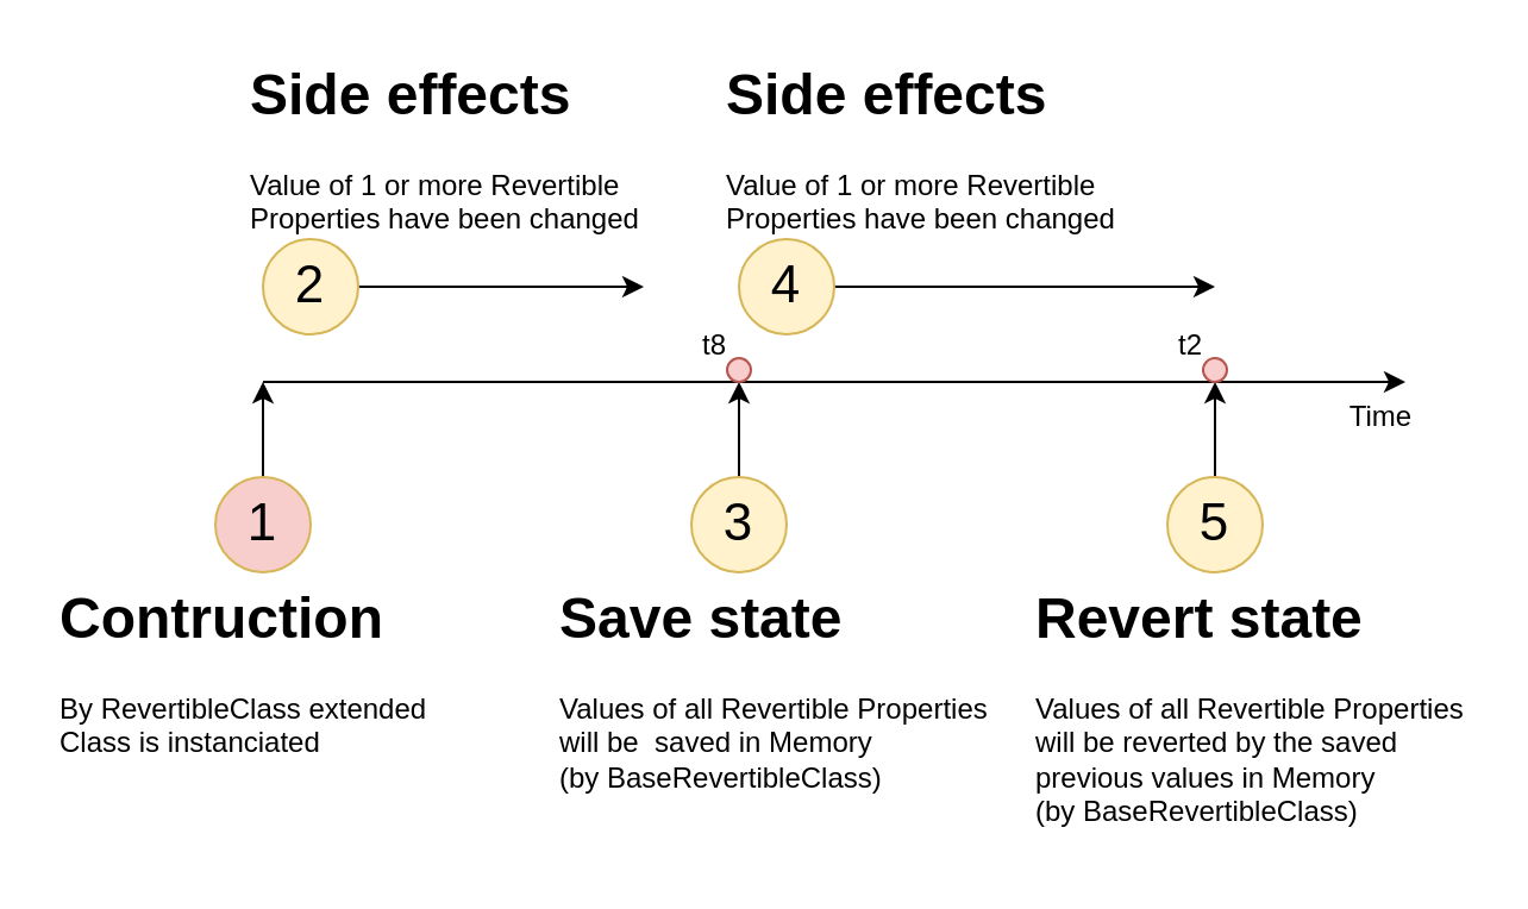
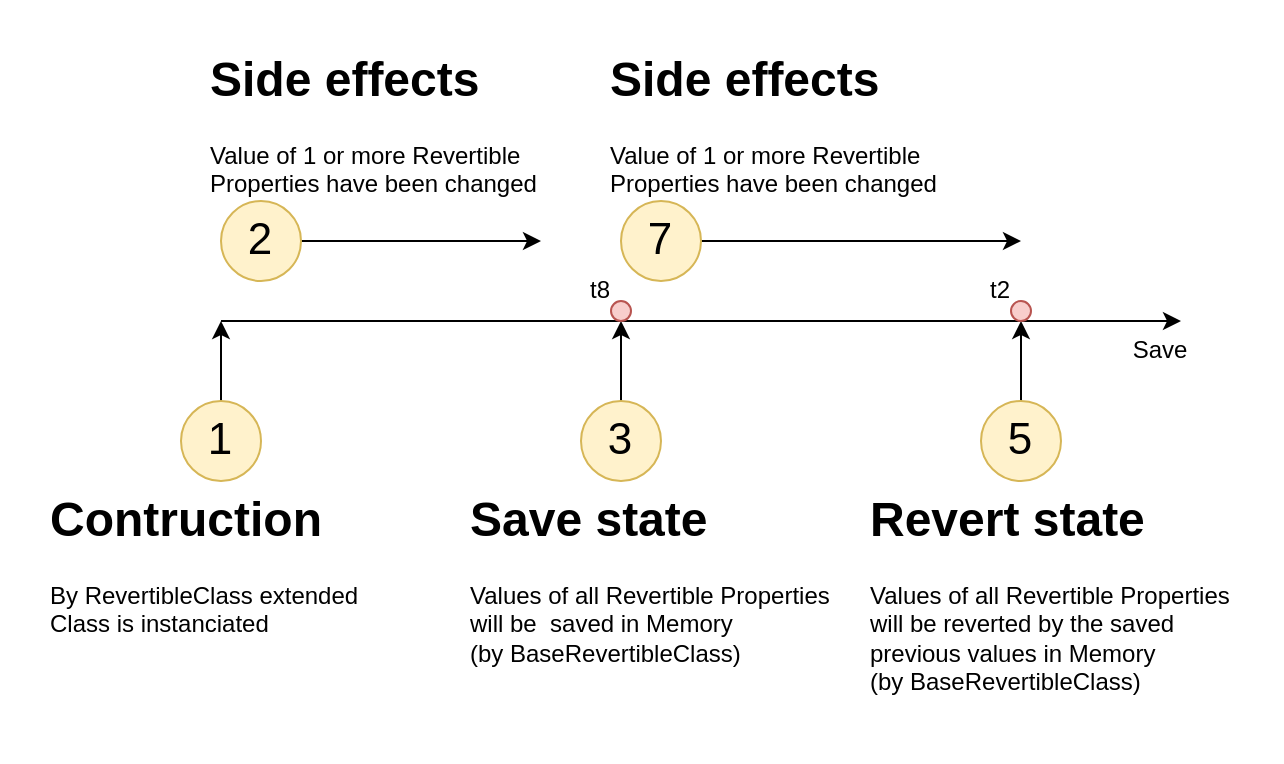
- <mxCell id="16" value="4" style="ellipse;whiteSpace=wrap;html=1;fontSize=22;fillColor=#fff2cc;strokeColor=#d6b656;" vertex="1" parent="1"><mxGeometry x="310" y="100" width="40" height="40" as="geometry" /></mxCell>
+ <mxCell id="16" value="7" style="ellipse;whiteSpace=wrap;html=1;fontSize=22;fillColor=#fff2cc;strokeColor=#d6b656;" vertex="1" parent="1"><mxGeometry x="310" y="100" width="40" height="40" as="geometry" /></mxCell>
- <mxCell id="12" value="Time" style="text;html=1;strokeColor=none;fillColor=none;align=center;verticalAlign=middle;whiteSpace=wrap;rounded=0;" vertex="1" parent="1"><mxGeometry x="550" y="160" width="60" height="30" as="geometry" /></mxCell>
+ <mxCell id="12" value="Save" style="text;html=1;strokeColor=none;fillColor=none;align=center;verticalAlign=middle;whiteSpace=wrap;rounded=0;" vertex="1" parent="1"><mxGeometry x="550" y="160" width="60" height="30" as="geometry" /></mxCell>
- <mxCell id="10" value="1" style="ellipse;whiteSpace=wrap;html=1;fontSize=22;fillColor=#f8cecc;strokeColor=#d6b656;" vertex="1" parent="1"><mxGeometry x="90" y="200" width="40" height="40" as="geometry" /></mxCell>
+ <mxCell id="10" value="1" style="ellipse;whiteSpace=wrap;html=1;fontSize=22;fillColor=#fff2cc;strokeColor=#d6b656;" vertex="1" parent="1"><mxGeometry x="90" y="200" width="40" height="40" as="geometry" /></mxCell>
